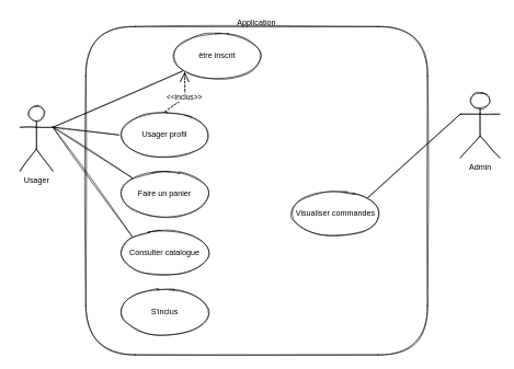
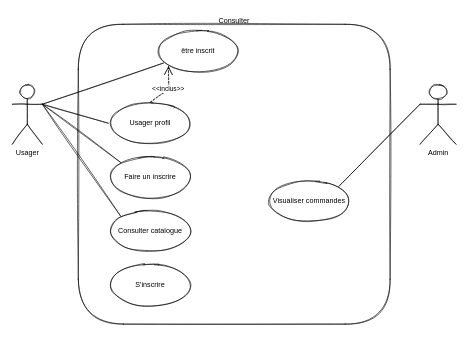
- <mxCell id="3" value="Application" style="text;html=1;strokeColor=none;fillColor=none;align=center;verticalAlign=middle;whiteSpace=wrap;rounded=0;sketch=1;" parent="1" vertex="1"><mxGeometry x="360" y="20" width="60" height="30" as="geometry" /></mxCell>
+ <mxCell id="3" value="Consulter" style="text;html=1;strokeColor=none;fillColor=none;align=center;verticalAlign=middle;whiteSpace=wrap;rounded=0;sketch=1;" parent="1" vertex="1"><mxGeometry x="360" y="20" width="60" height="30" as="geometry" /></mxCell>
- <mxCell id="4" value="Usager" style="shape=umlActor;verticalLabelPosition=bottom;verticalAlign=top;html=1;outlineConnect=0;sketch=1;" parent="1" vertex="1"><mxGeometry x="30" y="160" width="50" height="100" as="geometry" /></mxCell>
+ <mxCell id="4" value="Usager" style="shape=umlActor;verticalLabelPosition=bottom;verticalAlign=top;html=1;outlineConnect=0;sketch=1;" parent="1" vertex="1"><mxGeometry x="20" y="140" width="50" height="100" as="geometry" /></mxCell>
- <mxCell id="9" value="Faire un panier" style="ellipse;whiteSpace=wrap;html=1;sketch=1;" parent="1" vertex="1"><mxGeometry x="180" y="260" width="140" height="70" as="geometry" /></mxCell>
+ <mxCell id="9" value="Faire un inscrire" style="ellipse;whiteSpace=wrap;html=1;sketch=1;" parent="1" vertex="1"><mxGeometry x="180" y="260" width="140" height="70" as="geometry" /></mxCell>
- <mxCell id="12" value="Visualiser commandes" style="ellipse;whiteSpace=wrap;html=1;sketch=1;" parent="1" vertex="1"><mxGeometry x="440" y="290" width="140" height="70" as="geometry" /></mxCell>
+ <mxCell id="12" value="Visualiser commandes" style="ellipse;whiteSpace=wrap;html=1;sketch=1;" parent="1" vertex="1"><mxGeometry x="445" y="300" width="140" height="70" as="geometry" /></mxCell>
- <mxCell id="16" value="S'inclus" style="ellipse;whiteSpace=wrap;html=1;sketch=1;" parent="1" vertex="1"><mxGeometry x="180" y="440" width="140" height="70" as="geometry" /></mxCell>
+ <mxCell id="16" value="S'inscrire" style="ellipse;whiteSpace=wrap;html=1;sketch=1;" parent="1" vertex="1"><mxGeometry x="180" y="440" width="140" height="70" as="geometry" /></mxCell>
